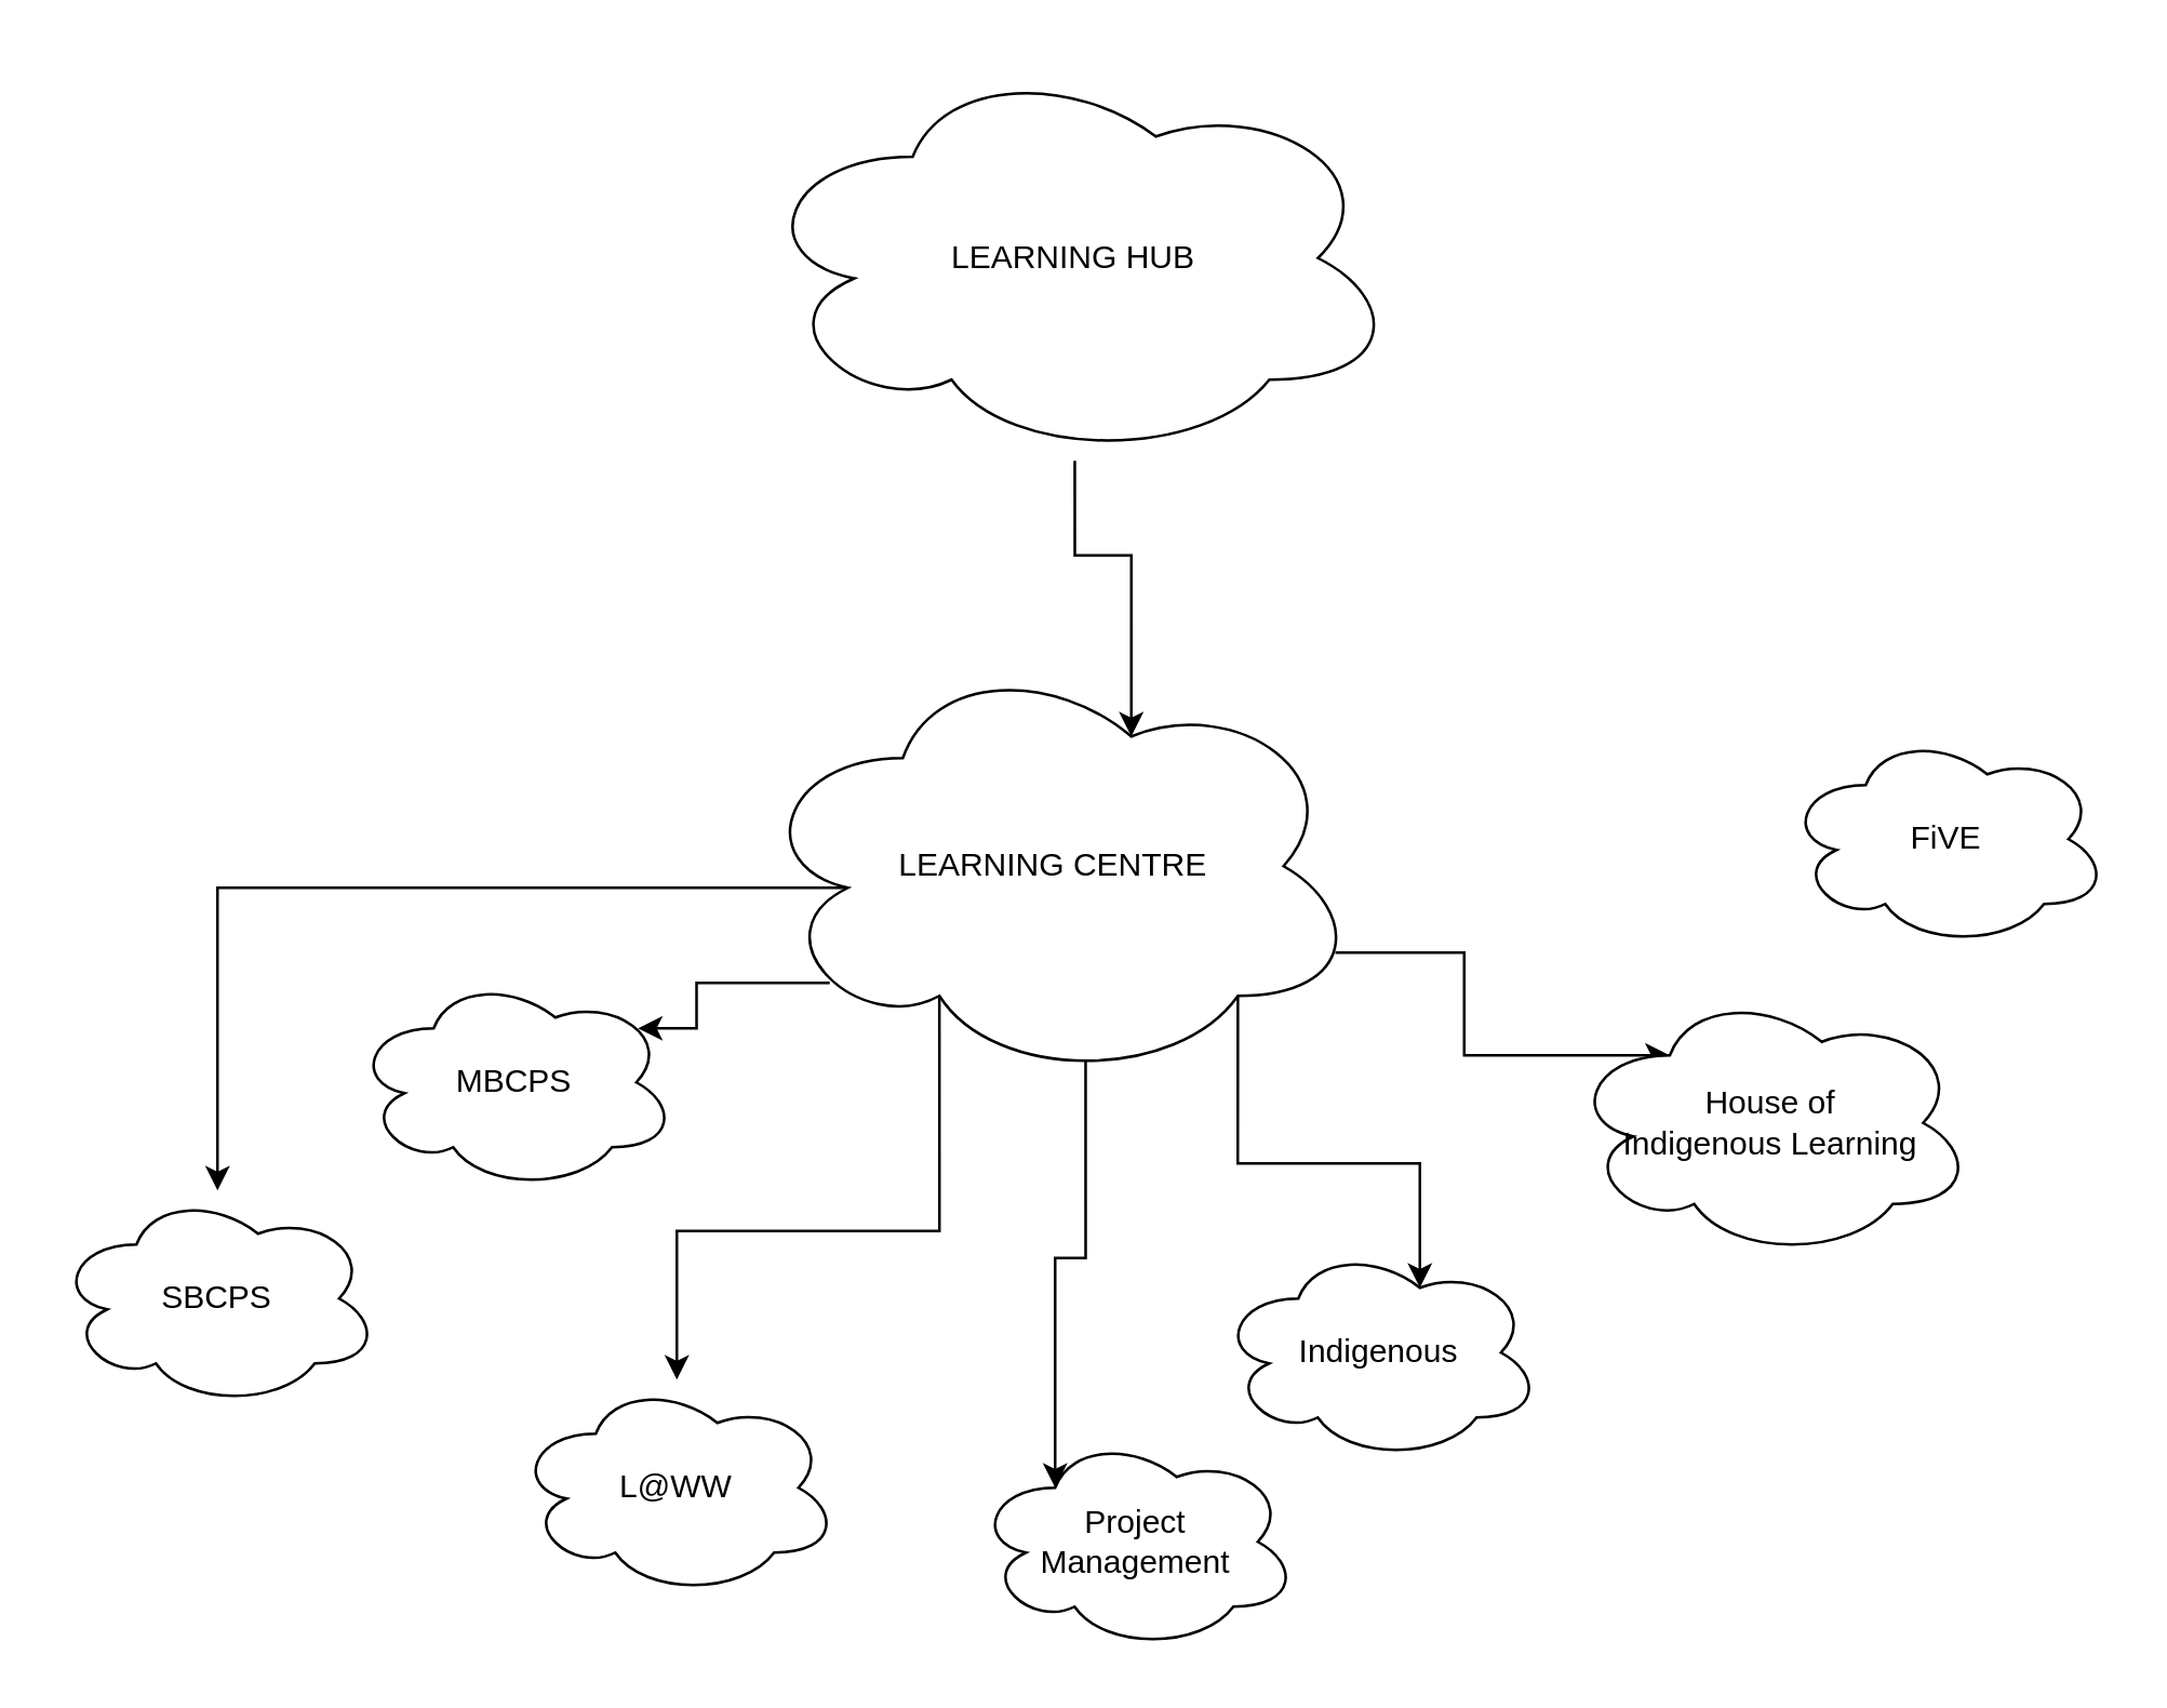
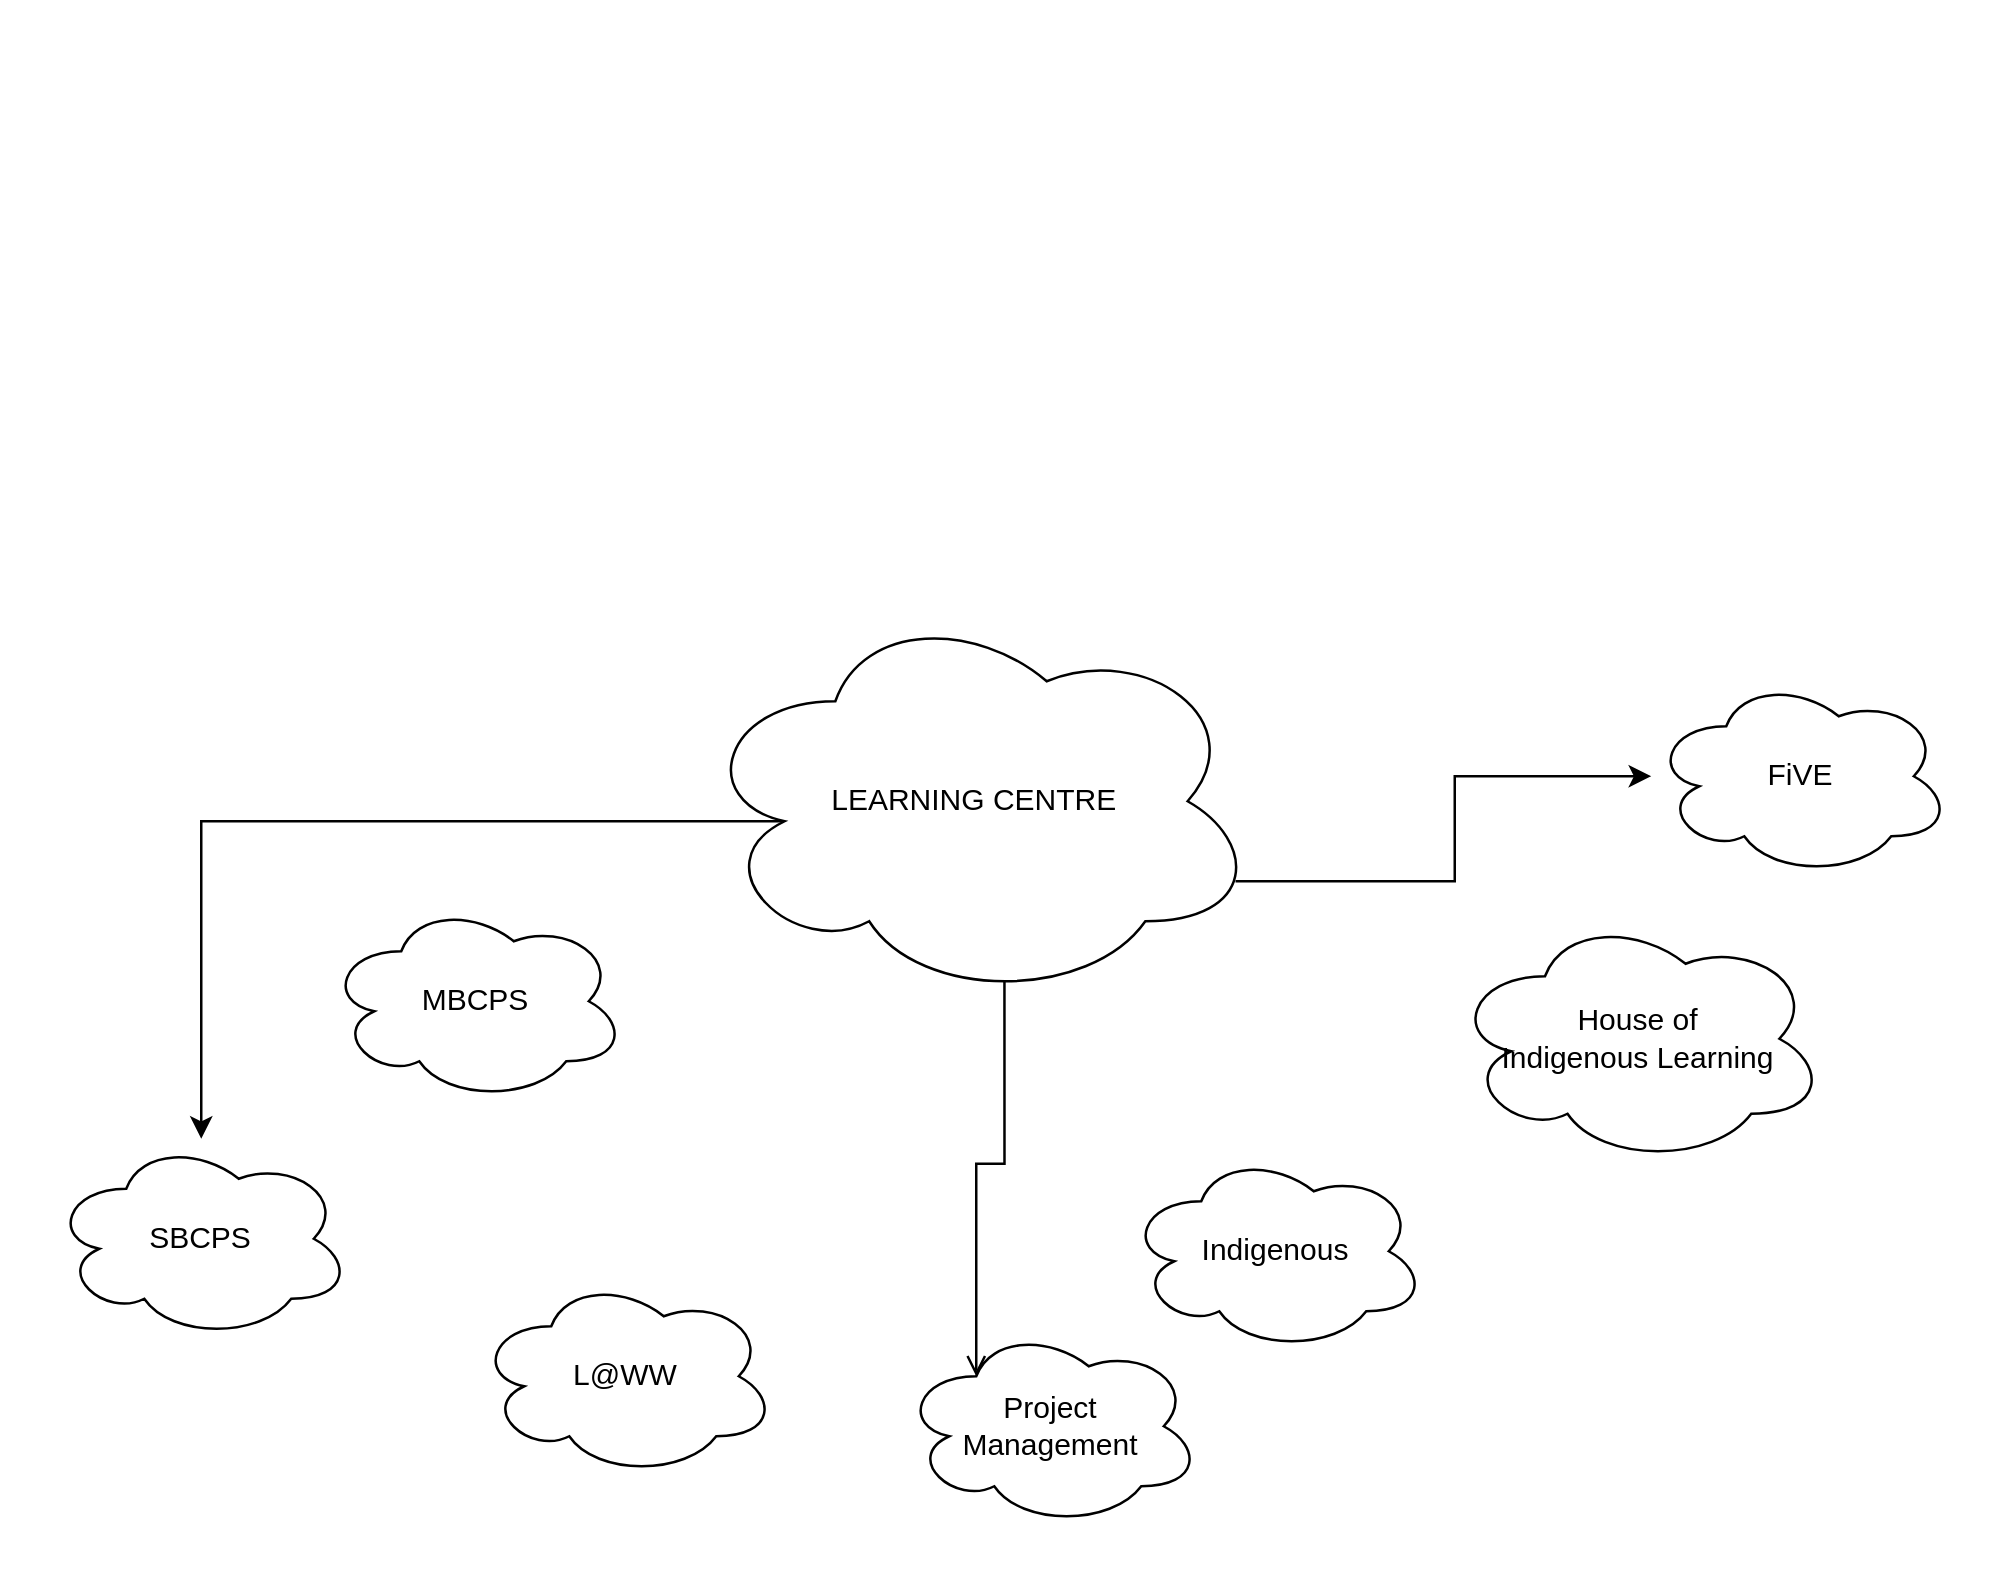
- <mxCell id="3" value="LEARNING HUB" style="ellipse;shape=cloud;whiteSpace=wrap;html=1;" vertex="1" parent="1"><mxGeometry x="277.28" width="240" height="150" as="geometry" y="20" /></mxCell>
- <mxCell id="2" style="edgeStyle=orthogonalEdgeStyle;rounded=0;orthogonalLoop=1;jettySize=auto;html=1;entryX=0.625;entryY=0.2;entryDx=0;entryDy=0;entryPerimeter=0;" edge="1" parent="1" source="3" target="10"><mxGeometry relative="1" as="geometry" /></mxCell>
- <mxCell id="5" style="edgeStyle=orthogonalEdgeStyle;rounded=0;orthogonalLoop=1;jettySize=auto;html=1;exitX=0.13;exitY=0.77;exitDx=0;exitDy=0;exitPerimeter=0;entryX=0.88;entryY=0.25;entryDx=0;entryDy=0;entryPerimeter=0;" edge="1" parent="1" source="10" target="12"><mxGeometry relative="1" as="geometry" /></mxCell>
- <mxCell id="9" style="edgeStyle=orthogonalEdgeStyle;rounded=0;orthogonalLoop=1;jettySize=auto;html=1;exitX=0.96;exitY=0.7;exitDx=0;exitDy=0;exitPerimeter=0;entryX=0.25;entryY=0.25;entryDx=0;entryDy=0;entryPerimeter=0;" edge="1" parent="1" source="10" target="15"><mxGeometry relative="1" as="geometry" /></mxCell>
+ <mxCell id="9" style="edgeStyle=orthogonalEdgeStyle;rounded=0;orthogonalLoop=1;jettySize=auto;html=1;exitX=0.96;exitY=0.7;exitDx=0;exitDy=0;exitPerimeter=0;" edge="1" parent="1" source="10" target="16"><mxGeometry relative="1" as="geometry" /></mxCell>
- <mxCell id="7" style="edgeStyle=orthogonalEdgeStyle;rounded=0;orthogonalLoop=1;jettySize=auto;html=1;exitX=0.8;exitY=0.8;exitDx=0;exitDy=0;exitPerimeter=0;entryX=0.625;entryY=0.2;entryDx=0;entryDy=0;entryPerimeter=0;" edge="1" parent="1" source="10" target="14"><mxGeometry relative="1" as="geometry"><mxPoint x="630" y="520" as="targetPoint" /></mxGeometry></mxCell>
- <mxCell id="6" style="edgeStyle=orthogonalEdgeStyle;rounded=0;orthogonalLoop=1;jettySize=auto;html=1;exitX=0.31;exitY=0.8;exitDx=0;exitDy=0;exitPerimeter=0;" edge="1" parent="1" source="10" target="13"><mxGeometry relative="1" as="geometry" /></mxCell>
- <mxCell id="11" value="SBCPS" style="ellipse;shape=cloud;whiteSpace=wrap;html=1;" vertex="1" parent="1"><mxGeometry y="440" width="120" height="80" as="geometry" x="20" /></mxCell>
+ <mxCell id="11" value="SBCPS" style="ellipse;shape=cloud;whiteSpace=wrap;html=1;" vertex="1" parent="1"><mxGeometry x="20" y="455" width="120" height="80" as="geometry" /></mxCell>
- <mxCell id="8" style="edgeStyle=orthogonalEdgeStyle;rounded=0;orthogonalLoop=1;jettySize=auto;html=1;exitX=0.55;exitY=0.95;exitDx=0;exitDy=0;exitPerimeter=0;entryX=0.25;entryY=0.25;entryDx=0;entryDy=0;entryPerimeter=0;" edge="1" parent="1" source="10" target="17"><mxGeometry relative="1" as="geometry"><mxPoint x="470" y="620" as="targetPoint" /></mxGeometry></mxCell>
+ <mxCell id="8" style="edgeStyle=orthogonalEdgeStyle;rounded=0;orthogonalLoop=1;jettySize=auto;html=1;exitX=0.55;exitY=0.95;exitDx=0;exitDy=0;exitPerimeter=0;entryX=0.25;entryY=0.25;entryDx=0;entryDy=0;entryPerimeter=0;endArrow=open;" edge="1" parent="1" source="10" target="17"><mxGeometry relative="1" as="geometry"><mxPoint x="470" y="620" as="targetPoint" /></mxGeometry></mxCell>
